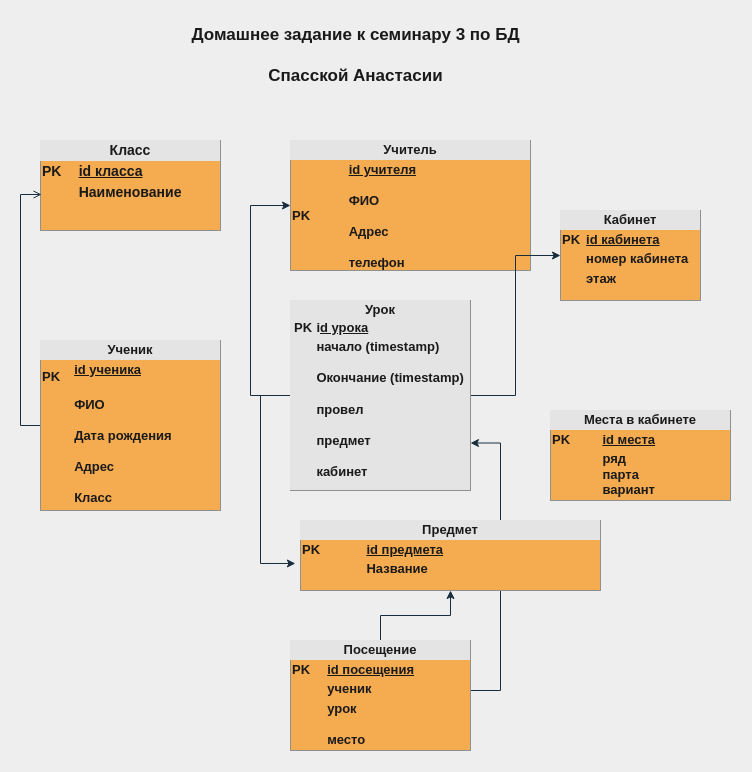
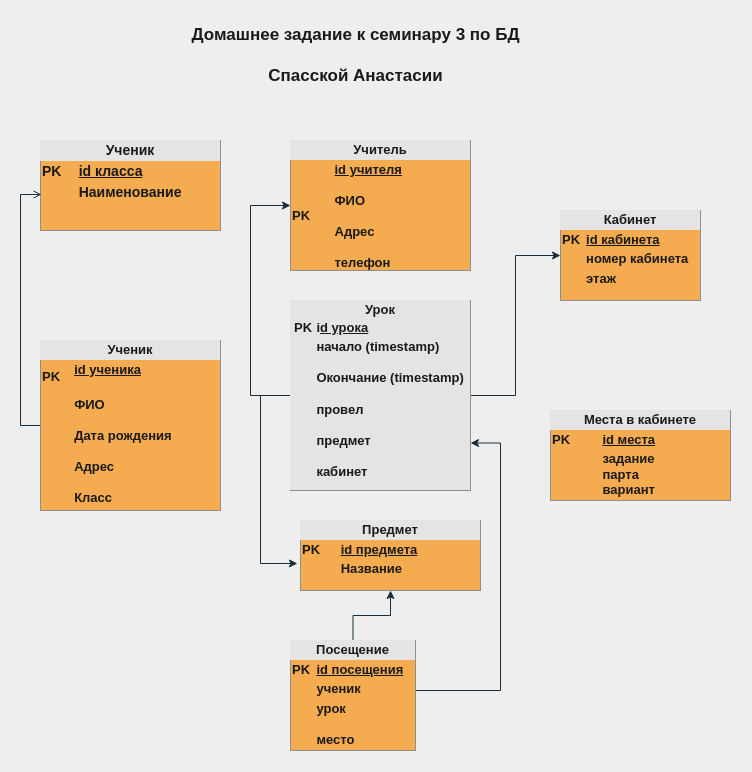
- <mxCell id="2" value="&lt;div style=&quot;text-align: center; box-sizing: border-box; width: 100%; background: rgb(228, 228, 228); padding: 2px; font-size: 14px;&quot;&gt;Класс&lt;/div&gt;&lt;table style=&quot;width: 100%; font-size: 14px;&quot; cellpadding=&quot;2&quot; cellspacing=&quot;0&quot;&gt;&lt;tbody style=&quot;font-size: 14px;&quot;&gt;&lt;tr style=&quot;font-size: 14px;&quot;&gt;&lt;td style=&quot;font-size: 14px;&quot;&gt;PK&amp;nbsp;&lt;/td&gt;&lt;td style=&quot;font-size: 14px;&quot;&gt;&lt;u&gt;id класса&lt;/u&gt;&lt;/td&gt;&lt;/tr&gt;&lt;tr style=&quot;font-size: 14px;&quot;&gt;&lt;td style=&quot;font-size: 14px;&quot;&gt;&lt;br style=&quot;font-size: 14px;&quot;&gt;&lt;/td&gt;&lt;td style=&quot;font-size: 14px;&quot;&gt;Наименование&lt;/td&gt;&lt;/tr&gt;&lt;/tbody&gt;&lt;/table&gt;" style="verticalAlign=top;align=left;overflow=fill;html=1;fontStyle=1;fontSize=14;fillColor=#F5AB50;strokeColor=#909090;fontColor=#1A1A1A;" vertex="1" parent="1"><mxGeometry x="40" y="140" width="180" height="90" as="geometry" /></mxCell>
+ <mxCell id="2" value="&lt;div style=&quot;text-align: center; box-sizing: border-box; width: 100%; background: rgb(228, 228, 228); padding: 2px; font-size: 14px;&quot;&gt;Ученик&lt;/div&gt;&lt;table style=&quot;width: 100%; font-size: 14px;&quot; cellpadding=&quot;2&quot; cellspacing=&quot;0&quot;&gt;&lt;tbody style=&quot;font-size: 14px;&quot;&gt;&lt;tr style=&quot;font-size: 14px;&quot;&gt;&lt;td style=&quot;font-size: 14px;&quot;&gt;PK&amp;nbsp;&lt;/td&gt;&lt;td style=&quot;font-size: 14px;&quot;&gt;&lt;u&gt;id класса&lt;/u&gt;&lt;/td&gt;&lt;/tr&gt;&lt;tr style=&quot;font-size: 14px;&quot;&gt;&lt;td style=&quot;font-size: 14px;&quot;&gt;&lt;br style=&quot;font-size: 14px;&quot;&gt;&lt;/td&gt;&lt;td style=&quot;font-size: 14px;&quot;&gt;Наименование&lt;/td&gt;&lt;/tr&gt;&lt;/tbody&gt;&lt;/table&gt;" style="verticalAlign=top;align=left;overflow=fill;html=1;fontStyle=1;fontSize=14;fillColor=#F5AB50;strokeColor=#909090;fontColor=#1A1A1A;" vertex="1" parent="1"><mxGeometry x="40" y="140" width="180" height="90" as="geometry" /></mxCell>
- <mxCell id="5" value="&lt;div style=&quot;text-align: center; box-sizing: border-box; width: 100%; background: rgb(228, 228, 228); padding: 2px;&quot;&gt;&lt;b&gt;&lt;font style=&quot;font-size: 13px;&quot;&gt;Учитель&lt;/font&gt;&lt;/b&gt;&lt;/div&gt;&lt;table style=&quot;width:100%;font-size:1em;&quot; cellpadding=&quot;2&quot; cellspacing=&quot;0&quot;&gt;&lt;tbody&gt;&lt;tr&gt;&lt;td&gt;&lt;b&gt;PK&lt;/b&gt;&lt;u&gt;&lt;br&gt;&lt;/u&gt;&lt;/td&gt;&lt;td&gt;&lt;b&gt;&lt;font style=&quot;font-size: 13px;&quot;&gt;&lt;u&gt;id учителя&lt;/u&gt;&lt;br&gt;&lt;br&gt;ФИО&lt;br&gt;&lt;br&gt;Адрес&lt;br&gt;&lt;br&gt;телефон&lt;/font&gt;&lt;/b&gt;&lt;/td&gt;&lt;/tr&gt;&lt;tr&gt;&lt;td&gt;&lt;b&gt;&lt;font style=&quot;font-size: 13px;&quot;&gt;&lt;br&gt;&lt;/font&gt;&lt;/b&gt;&lt;/td&gt;&lt;td&gt;&lt;br&gt;&lt;/td&gt;&lt;/tr&gt;&lt;/tbody&gt;&lt;/table&gt;" style="verticalAlign=top;align=left;overflow=fill;html=1;strokeColor=#909090;fontSize=13;fontColor=#1A1A1A;fillColor=#F5AB50;" vertex="1" parent="1"><mxGeometry x="290" y="140" width="240" height="130" as="geometry" /></mxCell>
+ <mxCell id="5" value="&lt;div style=&quot;text-align: center; box-sizing: border-box; width: 100%; background: rgb(228, 228, 228); padding: 2px;&quot;&gt;&lt;b&gt;&lt;font style=&quot;font-size: 13px;&quot;&gt;Учитель&lt;/font&gt;&lt;/b&gt;&lt;/div&gt;&lt;table style=&quot;width:100%;font-size:1em;&quot; cellpadding=&quot;2&quot; cellspacing=&quot;0&quot;&gt;&lt;tbody&gt;&lt;tr&gt;&lt;td&gt;&lt;b&gt;PK&lt;/b&gt;&lt;u&gt;&lt;br&gt;&lt;/u&gt;&lt;/td&gt;&lt;td&gt;&lt;b&gt;&lt;font style=&quot;font-size: 13px;&quot;&gt;&lt;u&gt;id учителя&lt;/u&gt;&lt;br&gt;&lt;br&gt;ФИО&lt;br&gt;&lt;br&gt;Адрес&lt;br&gt;&lt;br&gt;телефон&lt;/font&gt;&lt;/b&gt;&lt;/td&gt;&lt;/tr&gt;&lt;tr&gt;&lt;td&gt;&lt;b&gt;&lt;font style=&quot;font-size: 13px;&quot;&gt;&lt;br&gt;&lt;/font&gt;&lt;/b&gt;&lt;/td&gt;&lt;td&gt;&lt;br&gt;&lt;/td&gt;&lt;/tr&gt;&lt;/tbody&gt;&lt;/table&gt;" style="verticalAlign=top;align=left;overflow=fill;html=1;strokeColor=#909090;fontSize=13;fontColor=#1A1A1A;fillColor=#F5AB50;" vertex="1" parent="1"><mxGeometry x="290" y="140" width="180" height="130" as="geometry" /></mxCell>
- <mxCell id="15" value="&lt;div style=&quot;text-align: center; box-sizing: border-box; width: 100%; background: rgb(228, 228, 228); padding: 2px;&quot;&gt;&lt;b&gt;Места в кабинете&lt;/b&gt;&lt;/div&gt;&lt;table style=&quot;width:100%;font-size:1em;&quot; cellpadding=&quot;2&quot; cellspacing=&quot;0&quot;&gt;&lt;tbody&gt;&lt;tr&gt;&lt;td&gt;&lt;b&gt;PK&lt;/b&gt;&lt;/td&gt;&lt;td&gt;&lt;u&gt;&lt;b&gt;id места&lt;/b&gt;&lt;/u&gt;&lt;/td&gt;&lt;/tr&gt;&lt;tr&gt;&lt;td&gt;&lt;b&gt;&lt;br&gt;&lt;/b&gt;&lt;/td&gt;&lt;td&gt;&lt;b&gt;ряд&lt;br&gt;парта&lt;br&gt;вариант&lt;/b&gt;&lt;/td&gt;&lt;/tr&gt;&lt;/tbody&gt;&lt;/table&gt;" style="verticalAlign=top;align=left;overflow=fill;html=1;strokeColor=#909090;fontSize=13;fontColor=#1A1A1A;fillColor=#F5AB50;" vertex="1" parent="1"><mxGeometry x="550" y="410" width="180" height="90" as="geometry" /></mxCell>
+ <mxCell id="15" value="&lt;div style=&quot;text-align: center; box-sizing: border-box; width: 100%; background: rgb(228, 228, 228); padding: 2px;&quot;&gt;&lt;b&gt;Места в кабинете&lt;/b&gt;&lt;/div&gt;&lt;table style=&quot;width:100%;font-size:1em;&quot; cellpadding=&quot;2&quot; cellspacing=&quot;0&quot;&gt;&lt;tbody&gt;&lt;tr&gt;&lt;td&gt;&lt;b&gt;PK&lt;/b&gt;&lt;/td&gt;&lt;td&gt;&lt;u&gt;&lt;b&gt;id места&lt;/b&gt;&lt;/u&gt;&lt;/td&gt;&lt;/tr&gt;&lt;tr&gt;&lt;td&gt;&lt;b&gt;&lt;br&gt;&lt;/b&gt;&lt;/td&gt;&lt;td&gt;&lt;b&gt;задание&lt;br&gt;парта&lt;br&gt;вариант&lt;/b&gt;&lt;/td&gt;&lt;/tr&gt;&lt;/tbody&gt;&lt;/table&gt;" style="verticalAlign=top;align=left;overflow=fill;html=1;strokeColor=#909090;fontSize=13;fontColor=#1A1A1A;fillColor=#F5AB50;" vertex="1" parent="1"><mxGeometry x="550" y="410" width="180" height="90" as="geometry" /></mxCell>
- <mxCell id="14" value="&lt;div style=&quot;text-align: center; box-sizing: border-box; width: 100%; background: rgb(228, 228, 228); padding: 2px;&quot;&gt;Предмет&lt;/div&gt;&lt;table style=&quot;width: 100%; font-size: 1em;&quot; cellpadding=&quot;2&quot; cellspacing=&quot;0&quot;&gt;&lt;tbody&gt;&lt;tr&gt;&lt;td&gt;PK&lt;/td&gt;&lt;td&gt;&lt;u&gt;id предмета&lt;/u&gt;&lt;/td&gt;&lt;/tr&gt;&lt;tr&gt;&lt;td&gt;&lt;br&gt;&lt;/td&gt;&lt;td&gt;Название&lt;/td&gt;&lt;/tr&gt;&lt;/tbody&gt;&lt;/table&gt;" style="verticalAlign=top;align=left;overflow=fill;html=1;strokeColor=#909090;fontSize=13;fontColor=#1A1A1A;fillColor=#F5AB50;fontStyle=1" vertex="1" parent="1"><mxGeometry x="300" y="520" width="300" height="70" as="geometry" /></mxCell>
+ <mxCell id="14" value="&lt;div style=&quot;text-align: center; box-sizing: border-box; width: 100%; background: rgb(228, 228, 228); padding: 2px;&quot;&gt;Предмет&lt;/div&gt;&lt;table style=&quot;width: 100%; font-size: 1em;&quot; cellpadding=&quot;2&quot; cellspacing=&quot;0&quot;&gt;&lt;tbody&gt;&lt;tr&gt;&lt;td&gt;PK&lt;/td&gt;&lt;td&gt;&lt;u&gt;id предмета&lt;/u&gt;&lt;/td&gt;&lt;/tr&gt;&lt;tr&gt;&lt;td&gt;&lt;br&gt;&lt;/td&gt;&lt;td&gt;Название&lt;/td&gt;&lt;/tr&gt;&lt;/tbody&gt;&lt;/table&gt;" style="verticalAlign=top;align=left;overflow=fill;html=1;strokeColor=#909090;fontSize=13;fontColor=#1A1A1A;fillColor=#F5AB50;fontStyle=1" vertex="1" parent="1"><mxGeometry x="300" y="520" width="180" height="70" as="geometry" /></mxCell>
- <mxCell id="8" value="&lt;div style=&quot;text-align: center; box-sizing: border-box; width: 100%; background: rgb(228, 228, 228); padding: 2px;&quot;&gt;&lt;b&gt;Посещение&lt;/b&gt;&lt;/div&gt;&lt;table style=&quot;width: 100%; font-size: 1em;&quot; cellpadding=&quot;2&quot; cellspacing=&quot;0&quot;&gt;&lt;tbody&gt;&lt;tr&gt;&lt;td&gt;&lt;b&gt;PK&lt;/b&gt;&lt;/td&gt;&lt;td&gt;&lt;b&gt;&lt;u&gt;id посещения&lt;/u&gt;&lt;/b&gt;&lt;/td&gt;&lt;/tr&gt;&lt;tr&gt;&lt;td&gt;&lt;br&gt;&lt;/td&gt;&lt;td&gt;&lt;b&gt;ученик&lt;br&gt;&lt;/b&gt;&lt;/td&gt;&lt;/tr&gt;&lt;tr&gt;&lt;td&gt;&lt;/td&gt;&lt;td&gt;&lt;b&gt;урок&lt;br&gt;&lt;br&gt;место&lt;/b&gt;&lt;/td&gt;&lt;/tr&gt;&lt;/tbody&gt;&lt;/table&gt;" style="verticalAlign=top;align=left;overflow=fill;html=1;strokeColor=#909090;fontSize=13;fontColor=#1A1A1A;fillColor=#F5AB50;" vertex="1" parent="1"><mxGeometry x="290" y="640" width="180" height="110" as="geometry" /></mxCell>
+ <mxCell id="8" value="&lt;div style=&quot;text-align: center; box-sizing: border-box; width: 100%; background: rgb(228, 228, 228); padding: 2px;&quot;&gt;&lt;b&gt;Посещение&lt;/b&gt;&lt;/div&gt;&lt;table style=&quot;width: 100%; font-size: 1em;&quot; cellpadding=&quot;2&quot; cellspacing=&quot;0&quot;&gt;&lt;tbody&gt;&lt;tr&gt;&lt;td&gt;&lt;b&gt;PK&lt;/b&gt;&lt;/td&gt;&lt;td&gt;&lt;b&gt;&lt;u&gt;id посещения&lt;/u&gt;&lt;/b&gt;&lt;/td&gt;&lt;/tr&gt;&lt;tr&gt;&lt;td&gt;&lt;br&gt;&lt;/td&gt;&lt;td&gt;&lt;b&gt;ученик&lt;br&gt;&lt;/b&gt;&lt;/td&gt;&lt;/tr&gt;&lt;tr&gt;&lt;td&gt;&lt;/td&gt;&lt;td&gt;&lt;b&gt;урок&lt;br&gt;&lt;br&gt;место&lt;/b&gt;&lt;/td&gt;&lt;/tr&gt;&lt;/tbody&gt;&lt;/table&gt;" style="verticalAlign=top;align=left;overflow=fill;html=1;strokeColor=#909090;fontSize=13;fontColor=#1A1A1A;fillColor=#F5AB50;" vertex="1" parent="1"><mxGeometry x="290" y="640" width="125" height="110" as="geometry" /></mxCell>
